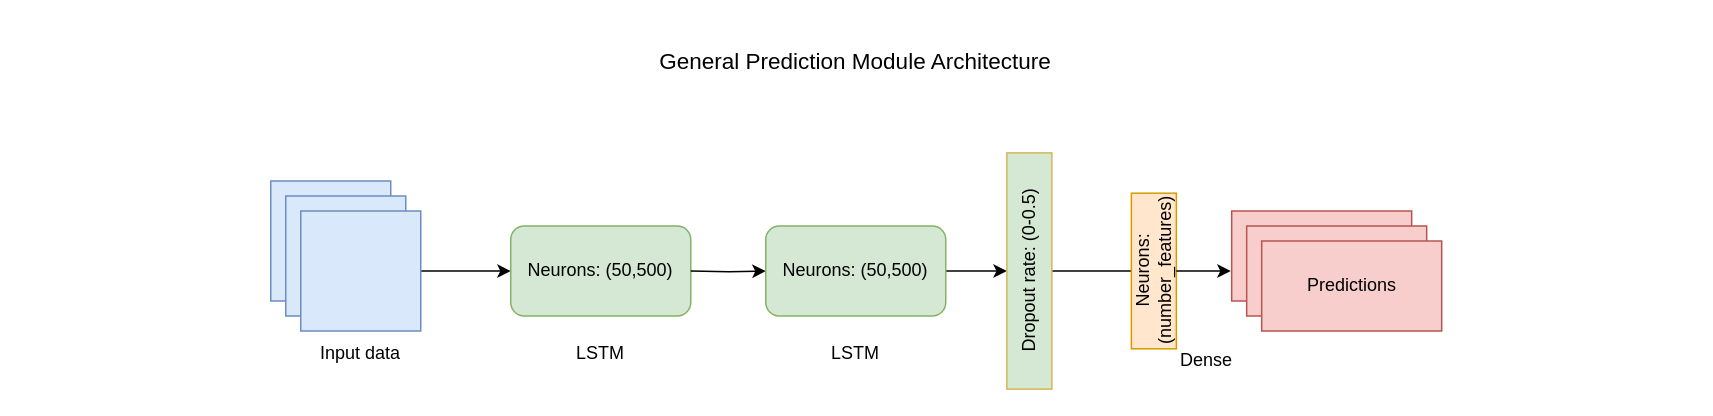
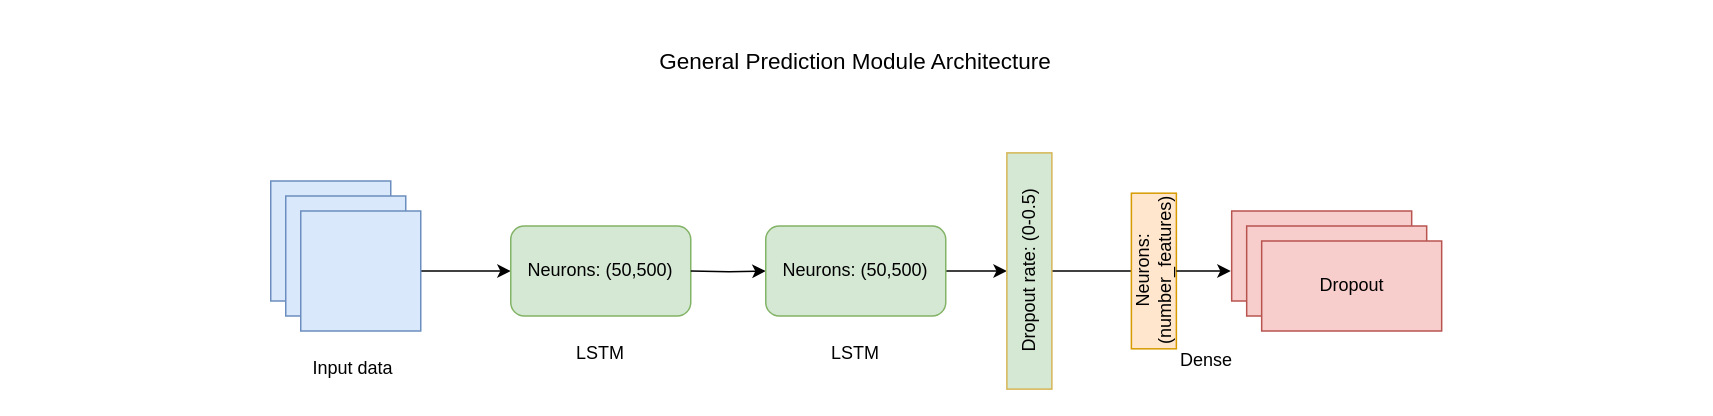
- <mxCell id="20" value="Predictions" style="rounded=0;whiteSpace=wrap;html=1;fillColor=#f8cecc;strokeColor=#b85450;" parent="1" vertex="1"><mxGeometry x="840.62" y="160" width="120" height="60" as="geometry" /></mxCell>
+ <mxCell id="20" value="Dropout" style="rounded=0;whiteSpace=wrap;html=1;fillColor=#f8cecc;strokeColor=#b85450;" parent="1" vertex="1"><mxGeometry x="840.62" y="160" width="120" height="60" as="geometry" /></mxCell>
- <mxCell id="15" value="Input data" style="text;html=1;strokeColor=none;fillColor=none;align=center;verticalAlign=middle;whiteSpace=wrap;rounded=0;" parent="1" vertex="1"><mxGeometry x="210" y="220" width="60" height="30" as="geometry" /></mxCell>
+ <mxCell id="15" value="Input data" style="text;html=1;strokeColor=none;fillColor=none;align=center;verticalAlign=middle;whiteSpace=wrap;rounded=0;" parent="1" vertex="1"><mxGeometry x="205" y="230" width="60" height="30" as="geometry" /></mxCell>
